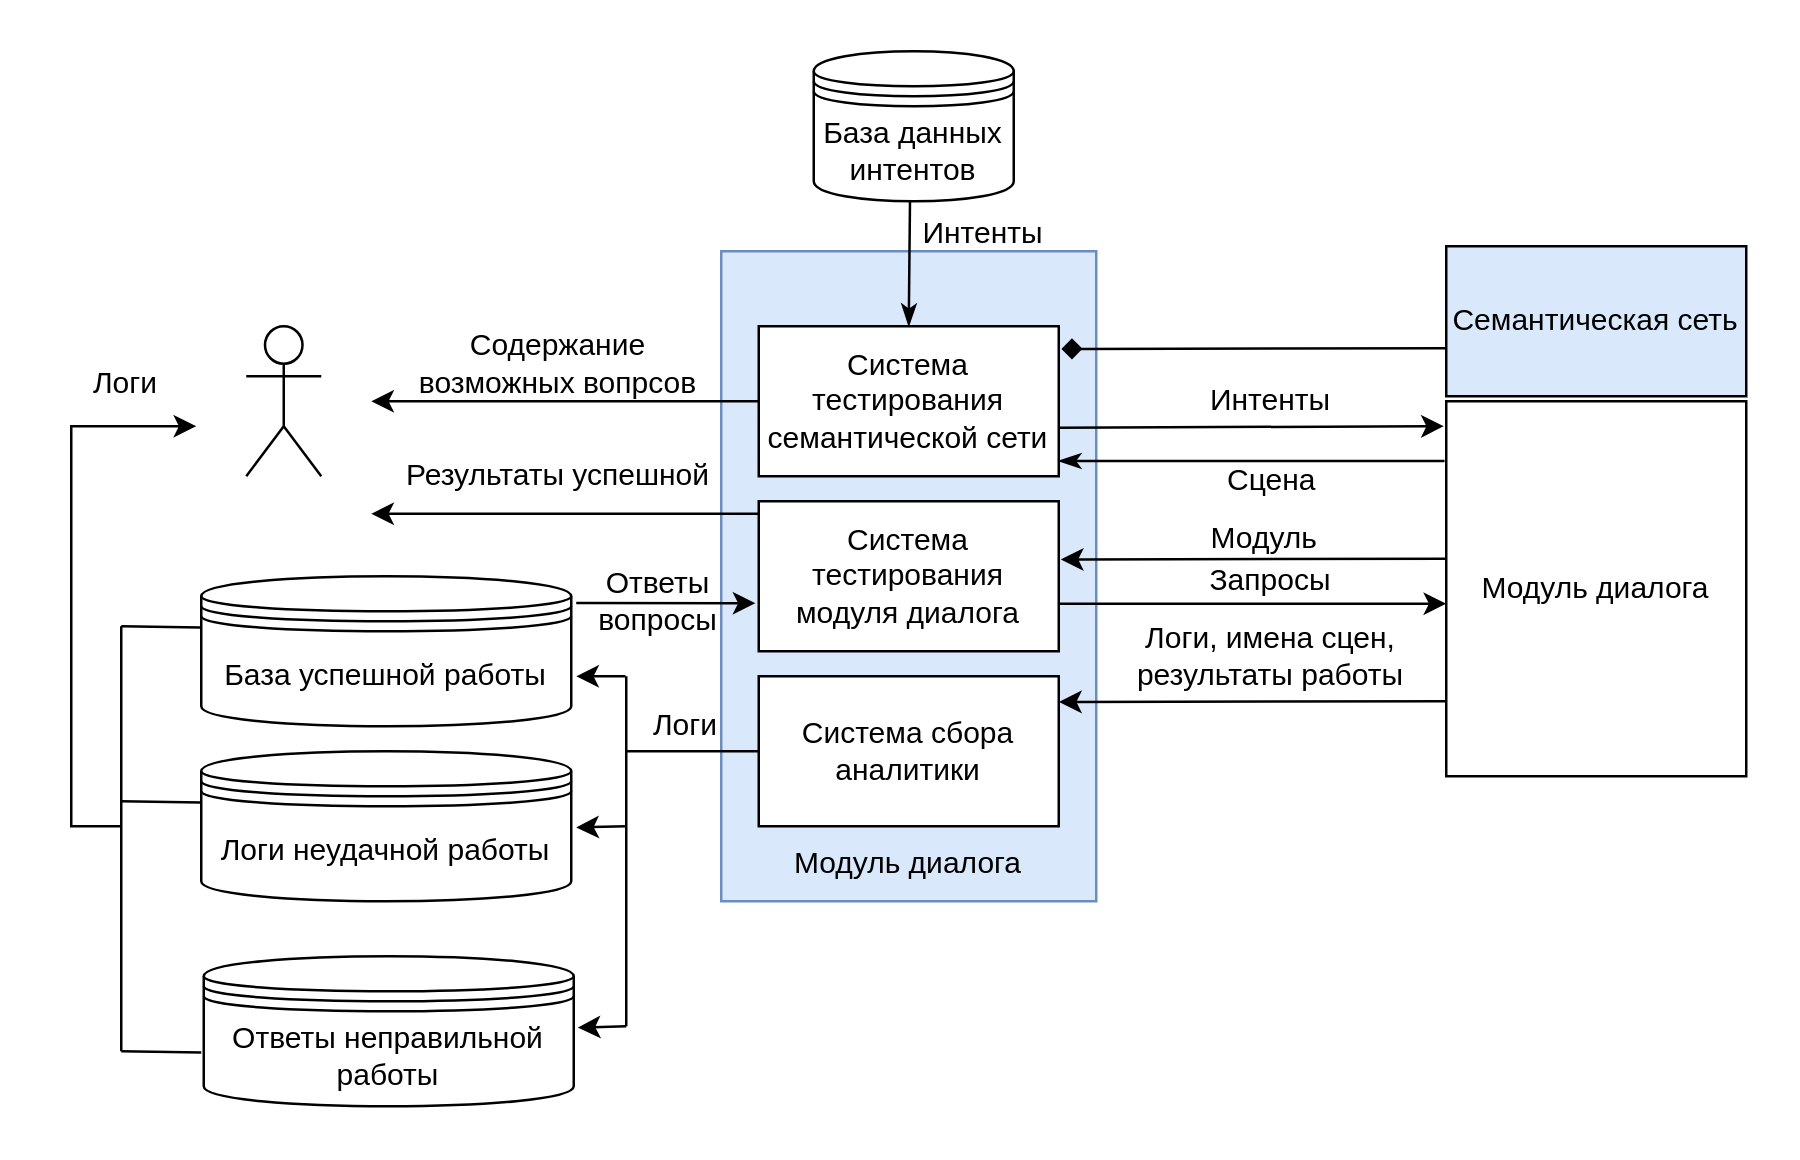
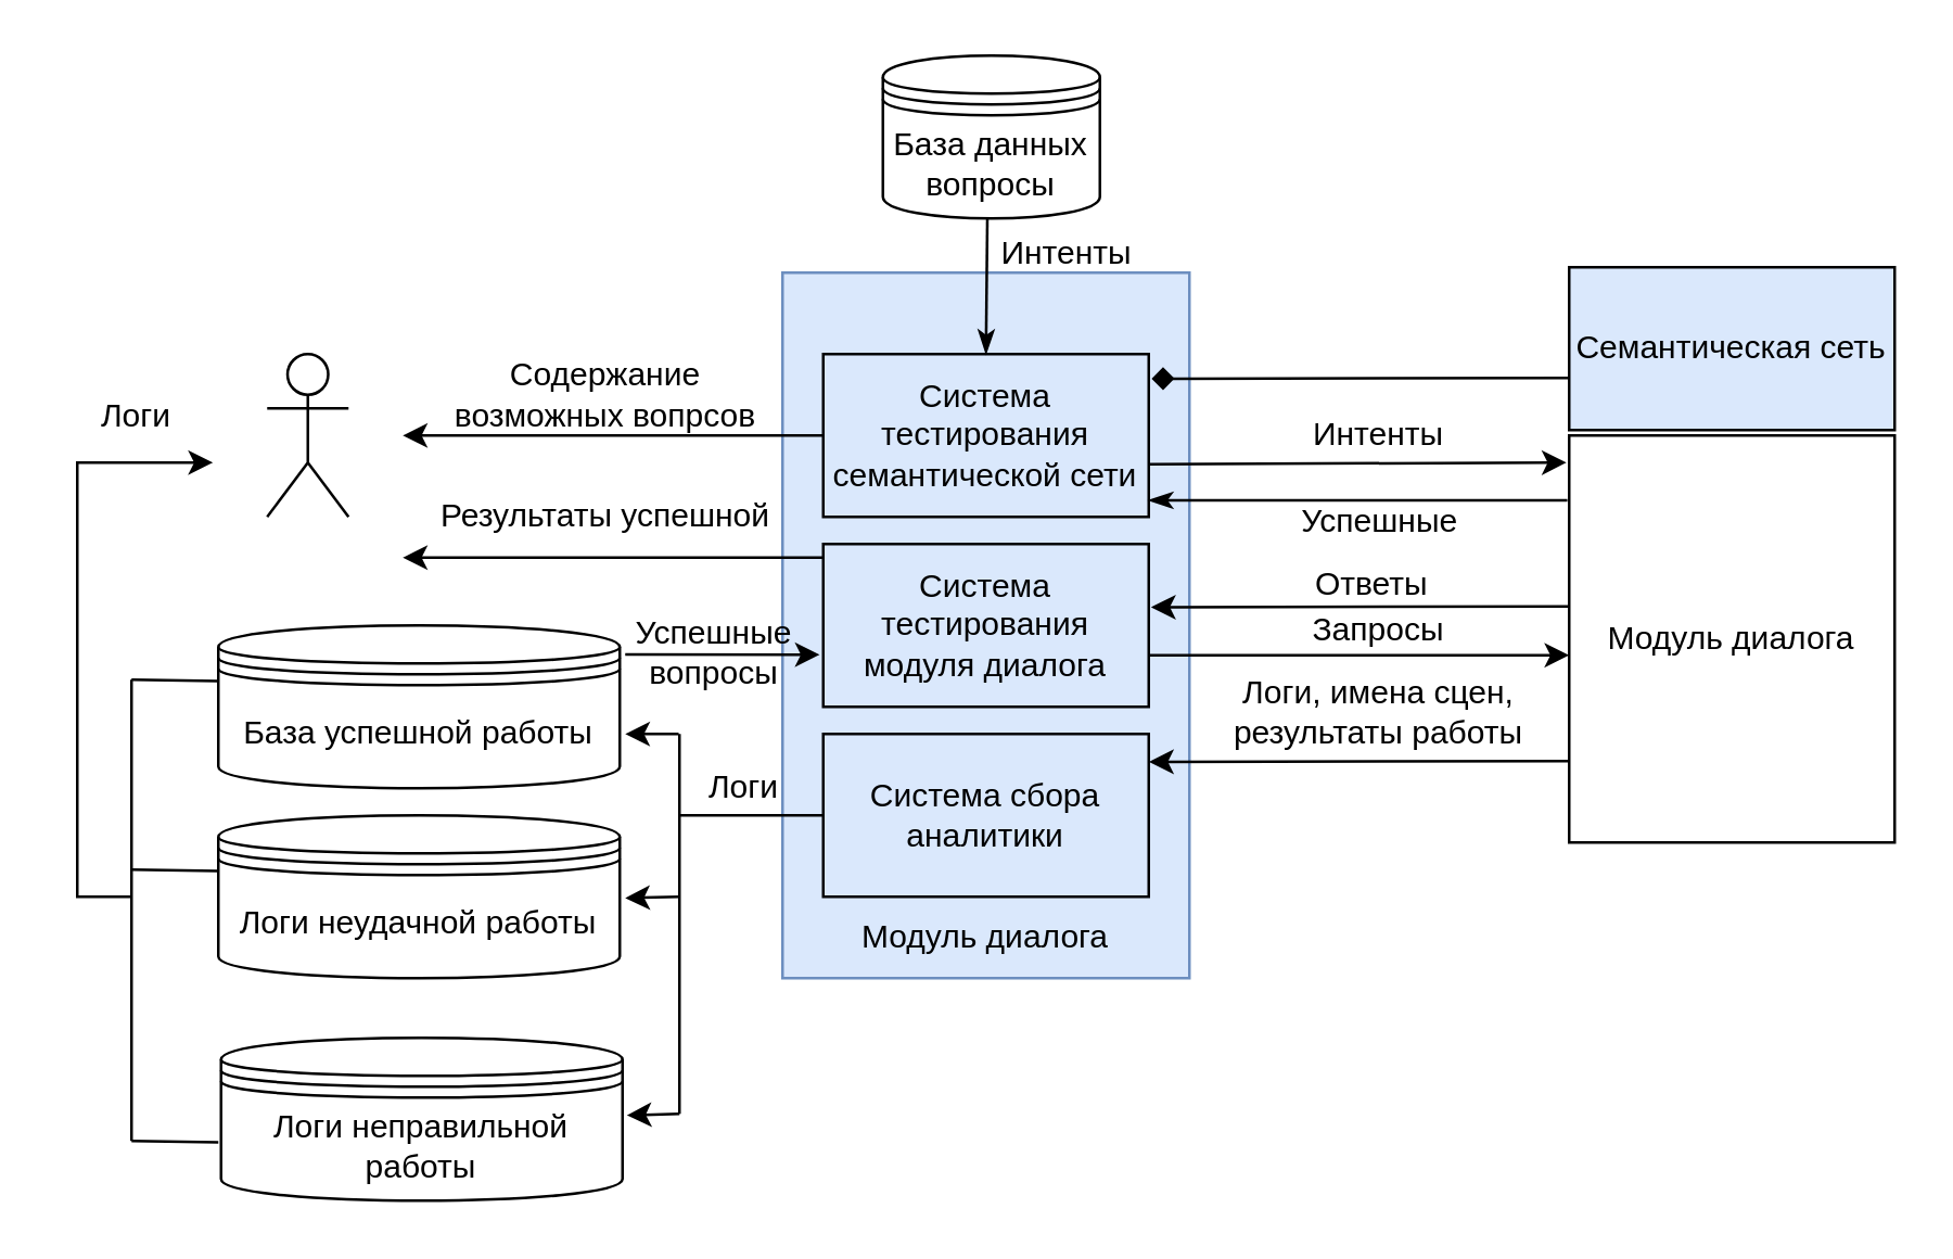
- <mxCell id="40" value="База данных интентов" style="shape=datastore;whiteSpace=wrap;html=1;" vertex="1" parent="1"><mxGeometry x="325" y="20" width="80" height="60" as="geometry" /></mxCell>
+ <mxCell id="40" value="База данных вопросы" style="shape=datastore;whiteSpace=wrap;html=1;" vertex="1" parent="1"><mxGeometry x="325" y="20" width="80" height="60" as="geometry" /></mxCell>
- <mxCell id="3" value="Система тестирования семантической сети" style="rounded=0;whiteSpace=wrap;html=1;" parent="1" vertex="1"><mxGeometry x="303" y="130" width="120" height="60" as="geometry" /></mxCell>
+ <mxCell id="3" value="Система тестирования семантической сети" style="rounded=0;whiteSpace=wrap;html=1;fillColor=#dae8fc;" parent="1" vertex="1"><mxGeometry x="303" y="130" width="120" height="60" as="geometry" /></mxCell>
- <mxCell id="11" value="Сцена" style="text;html=1;strokeColor=none;fillColor=none;align=center;verticalAlign=middle;whiteSpace=wrap;rounded=0;" parent="1" vertex="1"><mxGeometry x="470.5" y="177" width="75" height="30" as="geometry" /></mxCell>
+ <mxCell id="11" value="Успешные" style="text;html=1;strokeColor=none;fillColor=none;align=center;verticalAlign=middle;whiteSpace=wrap;rounded=0;" parent="1" vertex="1"><mxGeometry x="470.5" y="177" width="75" height="30" as="geometry" /></mxCell>
- <mxCell id="31" value="Модуль" style="text;html=1;strokeColor=none;fillColor=none;align=center;verticalAlign=middle;whiteSpace=wrap;rounded=0;" parent="1" vertex="1"><mxGeometry x="468" y="200" width="75" height="30" as="geometry" /></mxCell>
+ <mxCell id="31" value="Ответы" style="text;html=1;strokeColor=none;fillColor=none;align=center;verticalAlign=middle;whiteSpace=wrap;rounded=0;" parent="1" vertex="1"><mxGeometry x="468" y="200" width="75" height="30" as="geometry" /></mxCell>
- <mxCell id="4" value="Система тестирования модуля диалога" style="rounded=0;whiteSpace=wrap;html=1;" parent="1" vertex="1"><mxGeometry x="303" y="200" width="120" height="60" as="geometry" /></mxCell>
+ <mxCell id="4" value="Система тестирования модуля диалога" style="rounded=0;whiteSpace=wrap;html=1;fillColor=#dae8fc;" parent="1" vertex="1"><mxGeometry x="303" y="200" width="120" height="60" as="geometry" /></mxCell>
- <mxCell id="24" value="Ответы вопросы" style="text;html=1;strokeColor=none;fillColor=none;align=center;verticalAlign=middle;whiteSpace=wrap;rounded=0;" parent="1" vertex="1"><mxGeometry x="217.5" y="224.5" width="90" height="30" as="geometry" /></mxCell>
+ <mxCell id="24" value="Успешные вопросы" style="text;html=1;strokeColor=none;fillColor=none;align=center;verticalAlign=middle;whiteSpace=wrap;rounded=0;" parent="1" vertex="1"><mxGeometry x="217.5" y="224.5" width="90" height="30" as="geometry" /></mxCell>
- <mxCell id="5" value="Система сбора аналитики" style="rounded=0;whiteSpace=wrap;html=1;" parent="1" vertex="1"><mxGeometry x="303" y="270" width="120" height="60" as="geometry" /></mxCell>
+ <mxCell id="5" value="Система сбора аналитики" style="rounded=0;whiteSpace=wrap;html=1;fillColor=#dae8fc;" parent="1" vertex="1"><mxGeometry x="303" y="270" width="120" height="60" as="geometry" /></mxCell>
- <mxCell id="43" value="Ответы неправильной работы" style="shape=datastore;whiteSpace=wrap;html=1;" vertex="1" parent="1"><mxGeometry x="81" y="382" width="148" height="60" as="geometry" /></mxCell>
+ <mxCell id="43" value="Логи неправильной работы" style="shape=datastore;whiteSpace=wrap;html=1;" vertex="1" parent="1"><mxGeometry x="81" y="382" width="148" height="60" as="geometry" /></mxCell>
